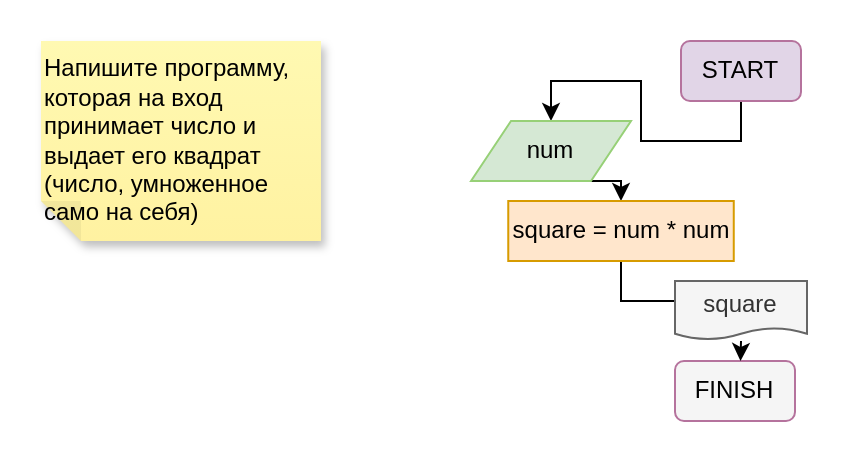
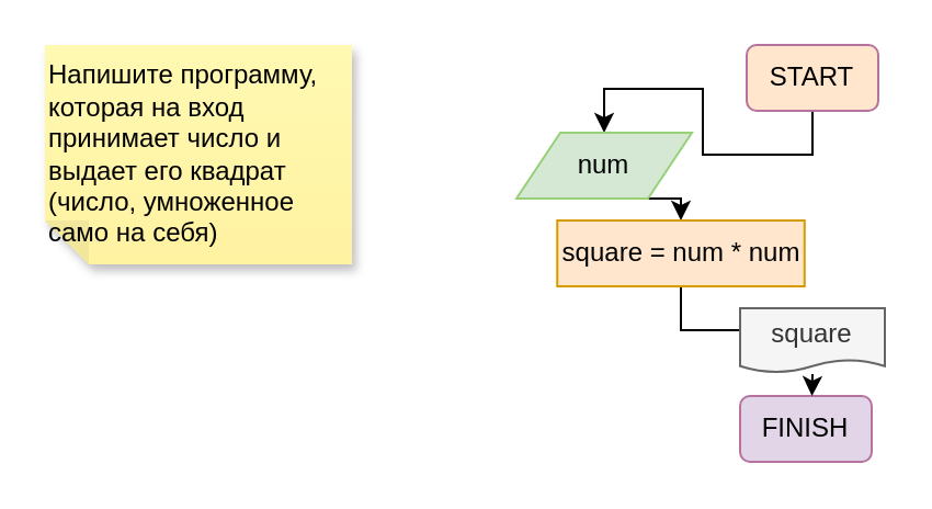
- <mxCell id="4" value="START" style="rounded=1;whiteSpace=wrap;html=1;fillColor=#e1d5e7;strokeColor=#B5739D;" vertex="1" parent="1"><mxGeometry x="340" y="20" width="60" height="30" as="geometry" /></mxCell>
+ <mxCell id="4" value="START" style="rounded=1;whiteSpace=wrap;html=1;fillColor=#ffe6cc;strokeColor=#B5739D;" vertex="1" parent="1"><mxGeometry x="340" y="20" width="60" height="30" as="geometry" /></mxCell>
- <mxCell id="10" value="FINISH" style="rounded=1;whiteSpace=wrap;html=1;fillColor=#f5f5f5;strokeColor=#B5739D;" vertex="1" parent="1"><mxGeometry x="337" y="180" width="60" height="30" as="geometry" /></mxCell>
+ <mxCell id="10" value="FINISH" style="rounded=1;whiteSpace=wrap;html=1;fillColor=#e1d5e7;strokeColor=#B5739D;" vertex="1" parent="1"><mxGeometry x="337" y="180" width="60" height="30" as="geometry" /></mxCell>
